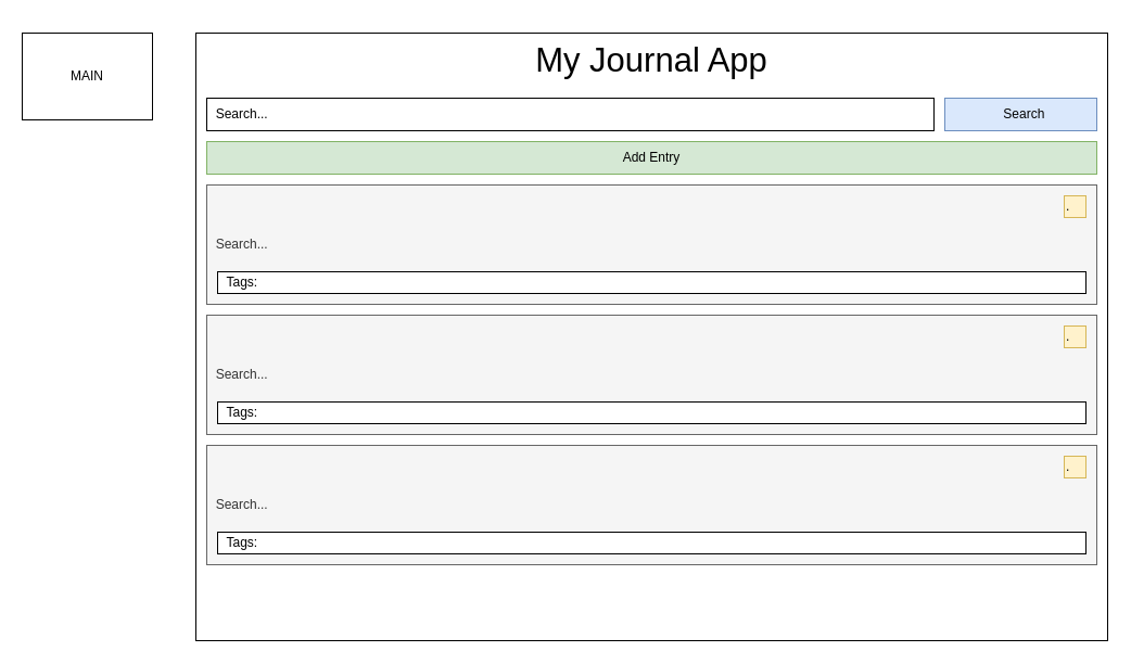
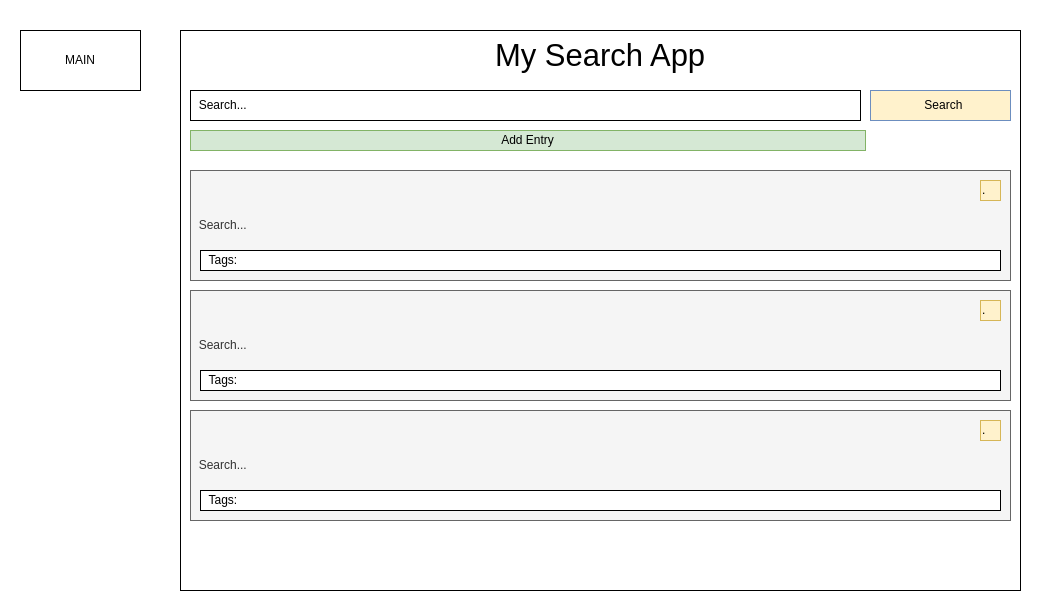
- <mxCell id="4" value="&lt;font style=&quot;font-size: 31px;&quot;&gt;My Journal App&lt;/font&gt;" style="rounded=0;whiteSpace=wrap;html=1;fillColor=none;strokeColor=none;" vertex="1" parent="2"><mxGeometry x="10" width="820" height="70" as="geometry" /></mxCell>
+ <mxCell id="4" value="&lt;font style=&quot;font-size: 31px;&quot;&gt;My Search App&lt;/font&gt;" style="rounded=0;whiteSpace=wrap;html=1;fillColor=none;strokeColor=none;" vertex="1" parent="2"><mxGeometry x="10" width="820" height="70" as="geometry" /></mxCell>
- <mxCell id="20" value="MAIN" style="rounded=0;whiteSpace=wrap;html=1;fontSize=12;fillColor=none;" vertex="1" parent="1"><mxGeometry x="20" y="30" width="120" height="80" as="geometry" /></mxCell>
+ <mxCell id="20" value="MAIN" style="rounded=0;whiteSpace=wrap;html=1;fontSize=12;fillColor=none;" vertex="1" parent="1"><mxGeometry x="20" y="30" width="120" height="60" as="geometry" /></mxCell>
- <mxCell id="6" value="&amp;nbsp; Search" style="rounded=0;whiteSpace=wrap;html=1;align=center;fillColor=#dae8fc;strokeColor=#6c8ebf;" vertex="1" parent="2"><mxGeometry x="690" y="70" width="140" height="30" as="geometry" /></mxCell>
+ <mxCell id="6" value="&amp;nbsp; Search" style="rounded=0;whiteSpace=wrap;html=1;align=center;fillColor=#fff2cc;strokeColor=#6c8ebf;" vertex="1" parent="2"><mxGeometry x="690" y="70" width="140" height="30" as="geometry" /></mxCell>
- <mxCell id="19" value="Add Entry" style="rounded=0;whiteSpace=wrap;html=1;align=center;fillColor=#d5e8d4;strokeColor=#82b366;" vertex="1" parent="2"><mxGeometry x="10" y="110" width="820" height="30" as="geometry" /></mxCell>
+ <mxCell id="19" value="Add Entry" style="rounded=0;whiteSpace=wrap;html=1;align=center;fillColor=#d5e8d4;strokeColor=#82b366;" vertex="1" parent="2"><mxGeometry x="10" y="110" width="675" height="20" as="geometry" /></mxCell>
